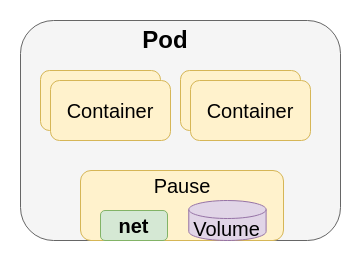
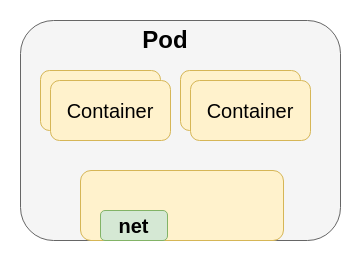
- <mxCell id="10" value="&lt;span style=&quot;font-family: &amp;#34;helvetica&amp;#34; ; font-size: 20px&quot;&gt;Pause&lt;/span&gt;" style="text;html=1;strokeColor=none;fillColor=none;align=center;verticalAlign=middle;whiteSpace=wrap;rounded=0;" vertex="1" parent="7"><mxGeometry x="73.467" width="58" height="30" as="geometry" /></mxCell>
- <mxCell id="11" value="&lt;font style=&quot;font-size: 20px&quot;&gt;Volume&lt;/font&gt;" style="shape=cylinder3;whiteSpace=wrap;html=1;boundedLbl=1;backgroundOutline=1;size=9;fillColor=#e1d5e7;strokeColor=#9673a6;" vertex="1" parent="7"><mxGeometry x="108.267" y="30" width="77.333" height="40" as="geometry" /></mxCell>
